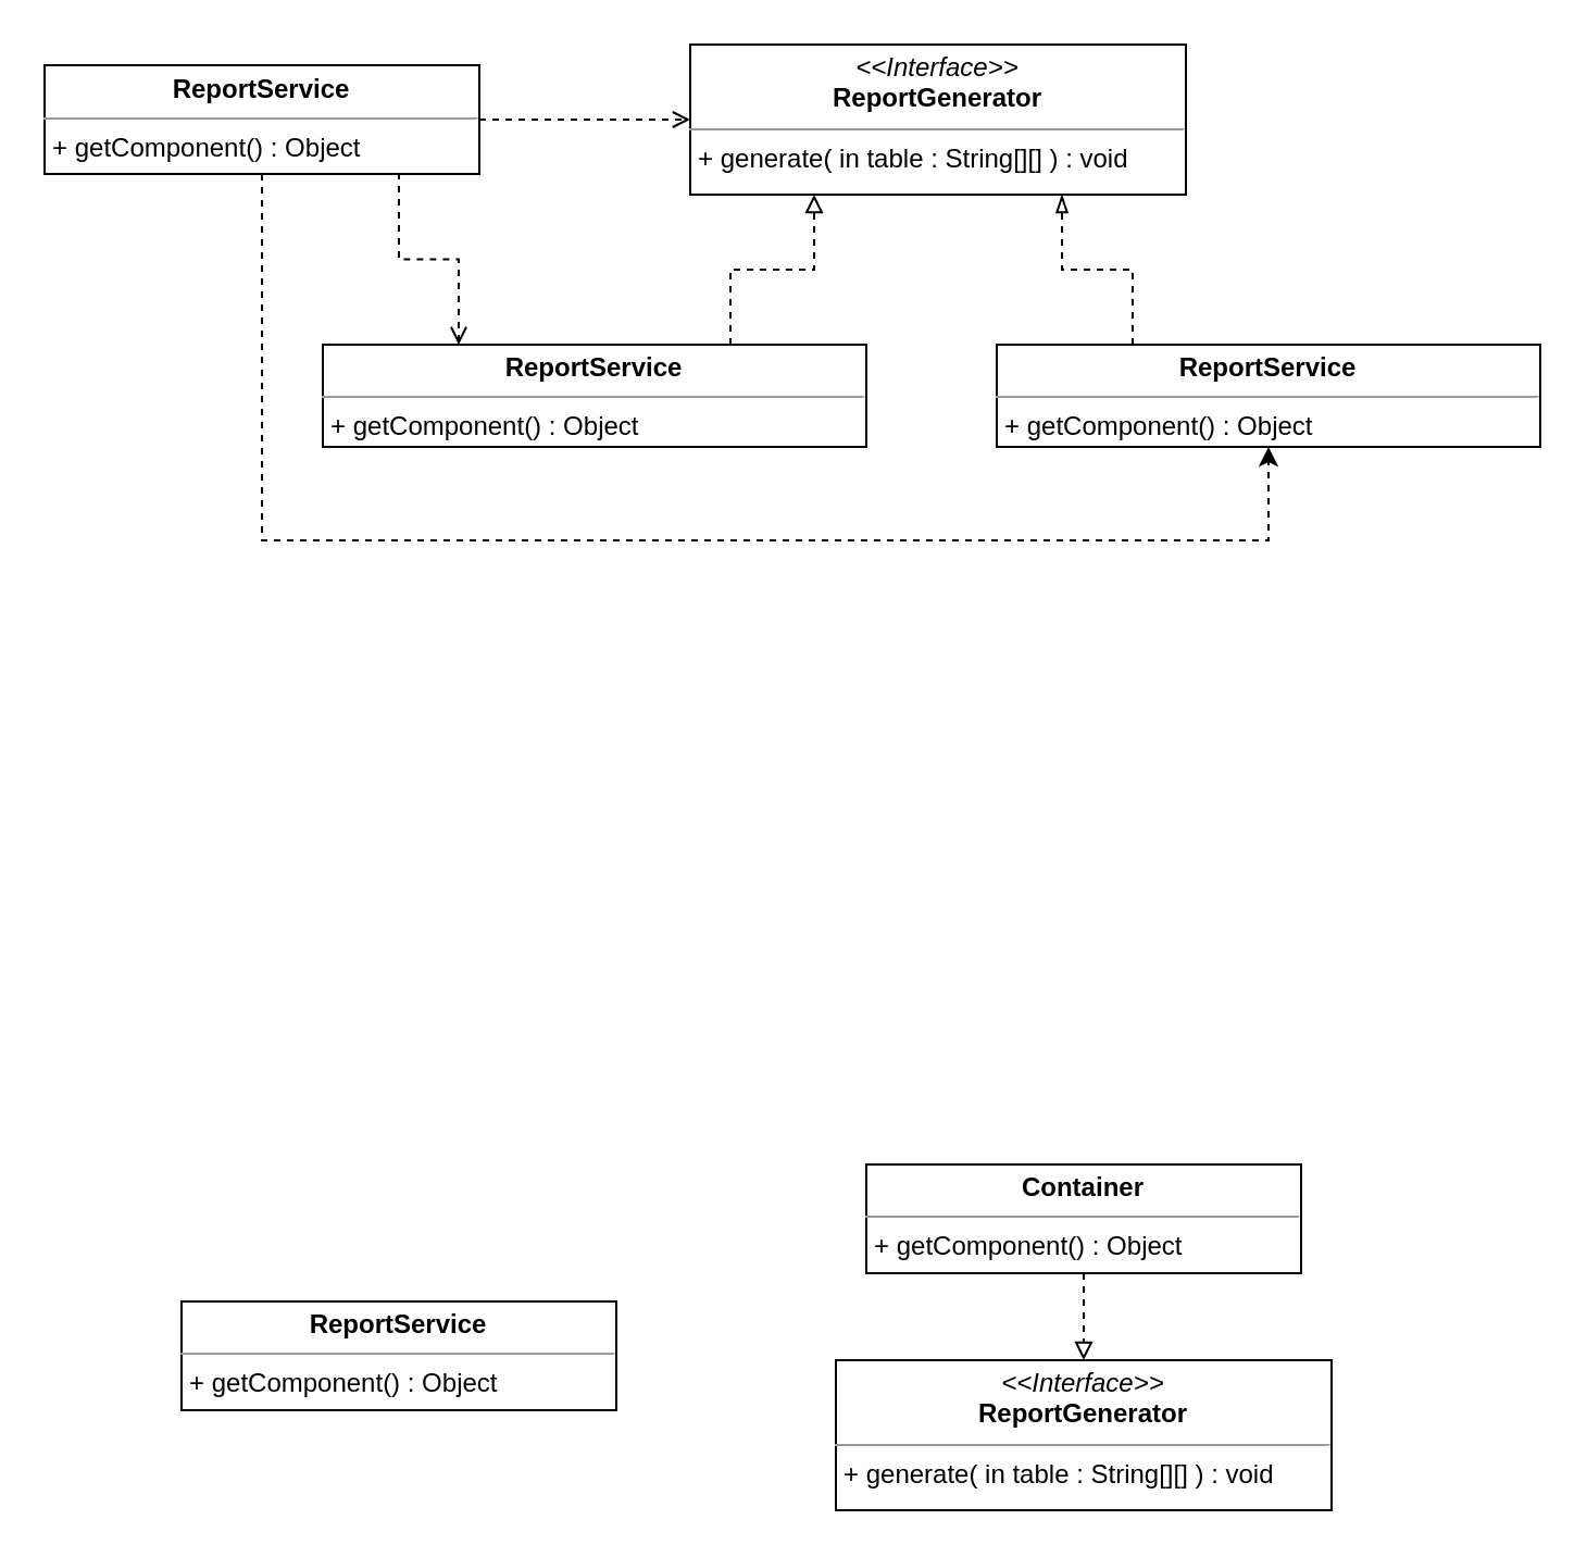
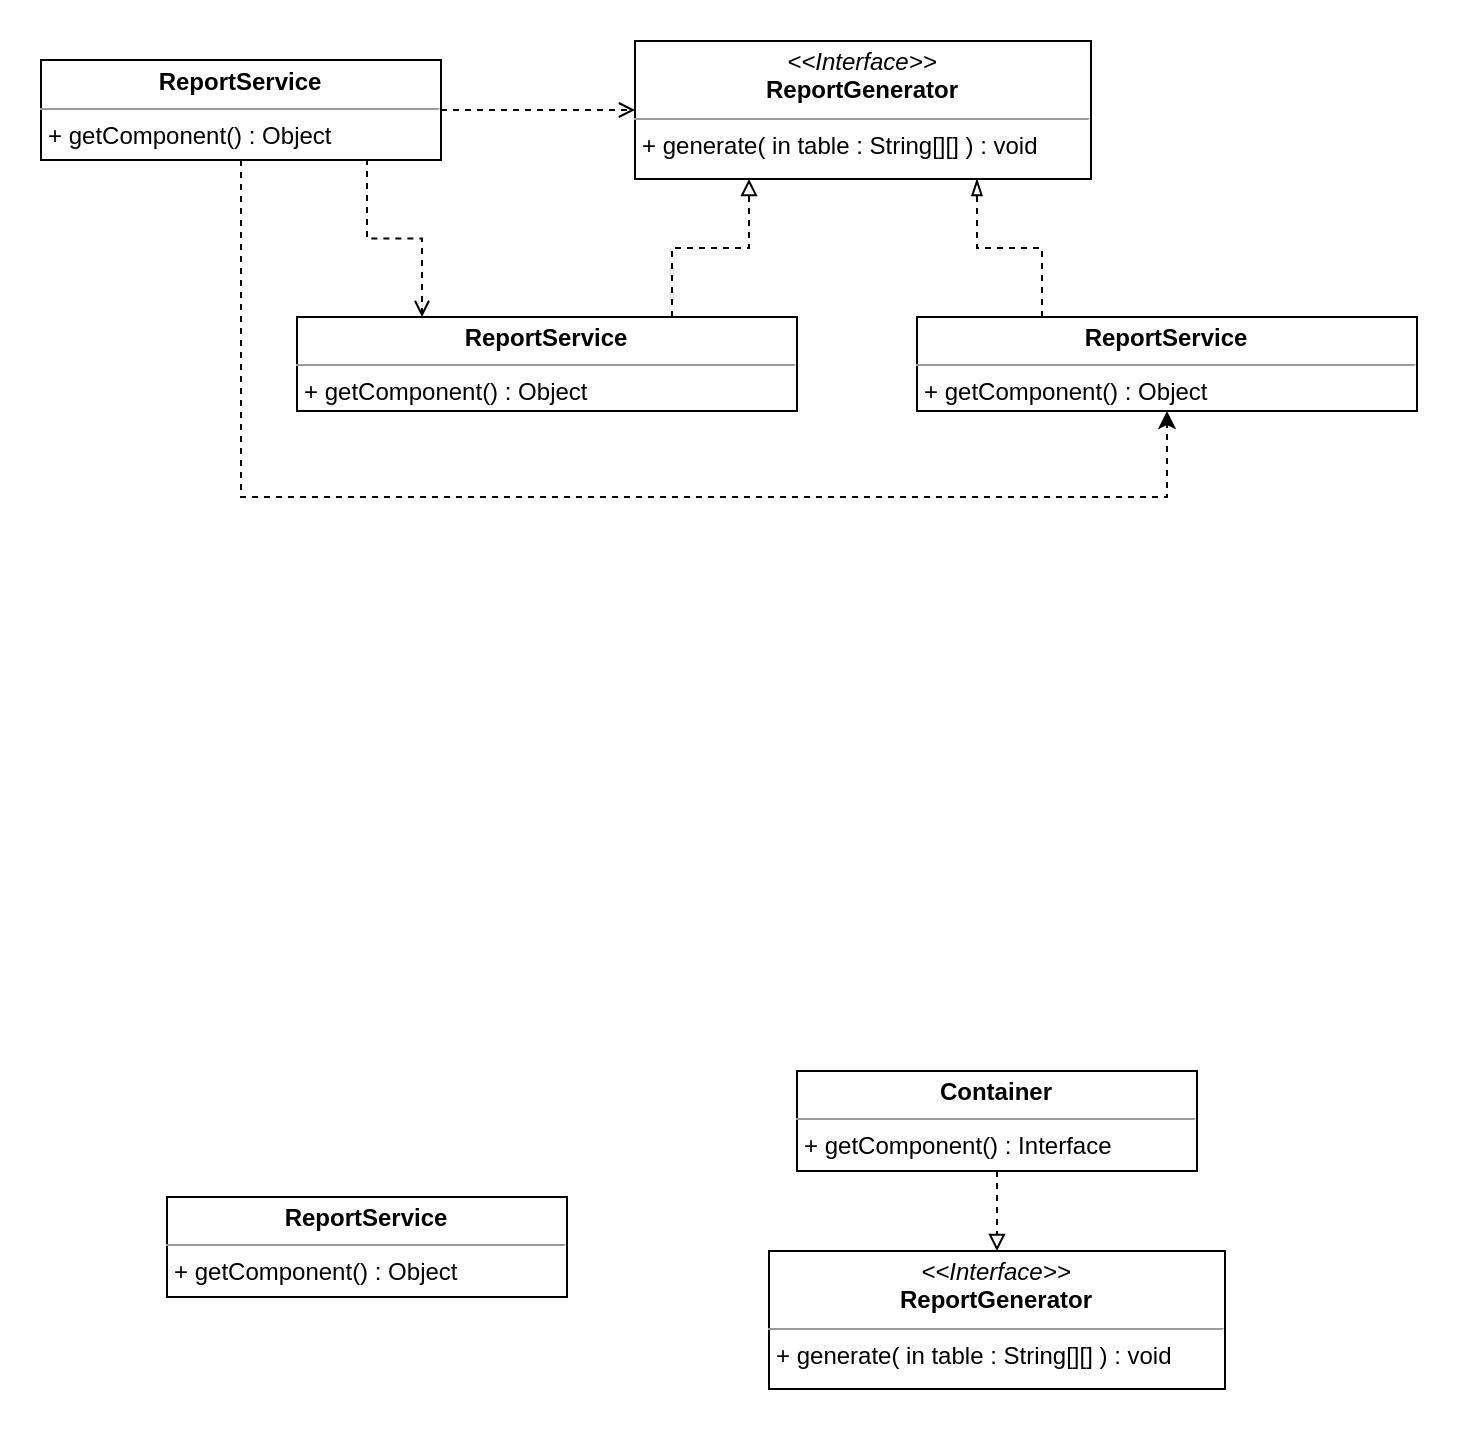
- <mxCell id="3" value="&lt;p style=&quot;margin: 0px ; margin-top: 4px ; text-align: center&quot;&gt;&lt;span style=&quot;font-weight: 700&quot;&gt;Container&lt;/span&gt;&lt;br&gt;&lt;/p&gt;&lt;hr size=&quot;1&quot;&gt;&lt;p style=&quot;margin: 0px ; margin-left: 4px&quot;&gt;+ getComponent() : Object&lt;br&gt;&lt;/p&gt;" style="verticalAlign=top;align=left;overflow=fill;fontSize=12;fontFamily=Helvetica;html=1;" parent="1" vertex="1"><mxGeometry x="398" y="535" width="200" height="50" as="geometry" /></mxCell>
+ <mxCell id="3" value="&lt;p style=&quot;margin: 0px ; margin-top: 4px ; text-align: center&quot;&gt;&lt;span style=&quot;font-weight: 700&quot;&gt;Container&lt;/span&gt;&lt;br&gt;&lt;/p&gt;&lt;hr size=&quot;1&quot;&gt;&lt;p style=&quot;margin: 0px ; margin-left: 4px&quot;&gt;+ getComponent() : Interface&lt;br&gt;&lt;/p&gt;" style="verticalAlign=top;align=left;overflow=fill;fontSize=12;fontFamily=Helvetica;html=1;" parent="1" vertex="1"><mxGeometry x="398" y="535" width="200" height="50" as="geometry" /></mxCell>
